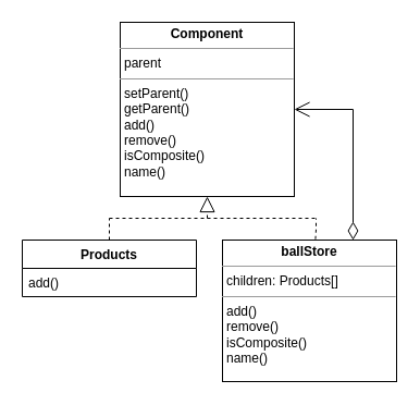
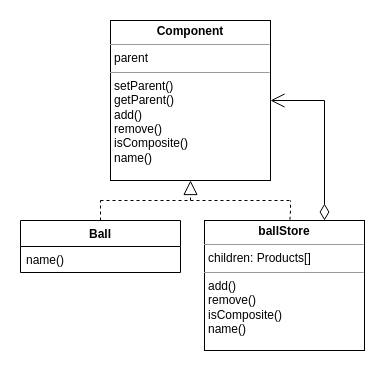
- <mxCell id="4" value="Products" style="swimlane;fontStyle=1;align=center;verticalAlign=top;childLayout=stackLayout;horizontal=1;startSize=26;horizontalStack=0;resizeParent=1;resizeParentMax=0;resizeLast=0;collapsible=1;marginBottom=0;" parent="1" vertex="1"><mxGeometry x="20" y="220" width="160" height="52" as="geometry" /></mxCell>
+ <mxCell id="4" value="Ball" style="swimlane;fontStyle=1;align=center;verticalAlign=top;childLayout=stackLayout;horizontal=1;startSize=26;horizontalStack=0;resizeParent=1;resizeParentMax=0;resizeLast=0;collapsible=1;marginBottom=0;" parent="1" vertex="1"><mxGeometry x="20" y="220" width="160" height="52" as="geometry" /></mxCell>
- <mxCell id="5" value="add()" style="text;strokeColor=none;fillColor=none;align=left;verticalAlign=top;spacingLeft=4;spacingRight=4;overflow=hidden;rotatable=0;points=[[0,0.5],[1,0.5]];portConstraint=eastwest;" parent="4" vertex="1"><mxGeometry y="26" width="160" height="26" as="geometry" /></mxCell>
+ <mxCell id="5" value="name()" style="text;strokeColor=none;fillColor=none;align=left;verticalAlign=top;spacingLeft=4;spacingRight=4;overflow=hidden;rotatable=0;points=[[0,0.5],[1,0.5]];portConstraint=eastwest;" parent="4" vertex="1"><mxGeometry y="26" width="160" height="26" as="geometry" /></mxCell>
